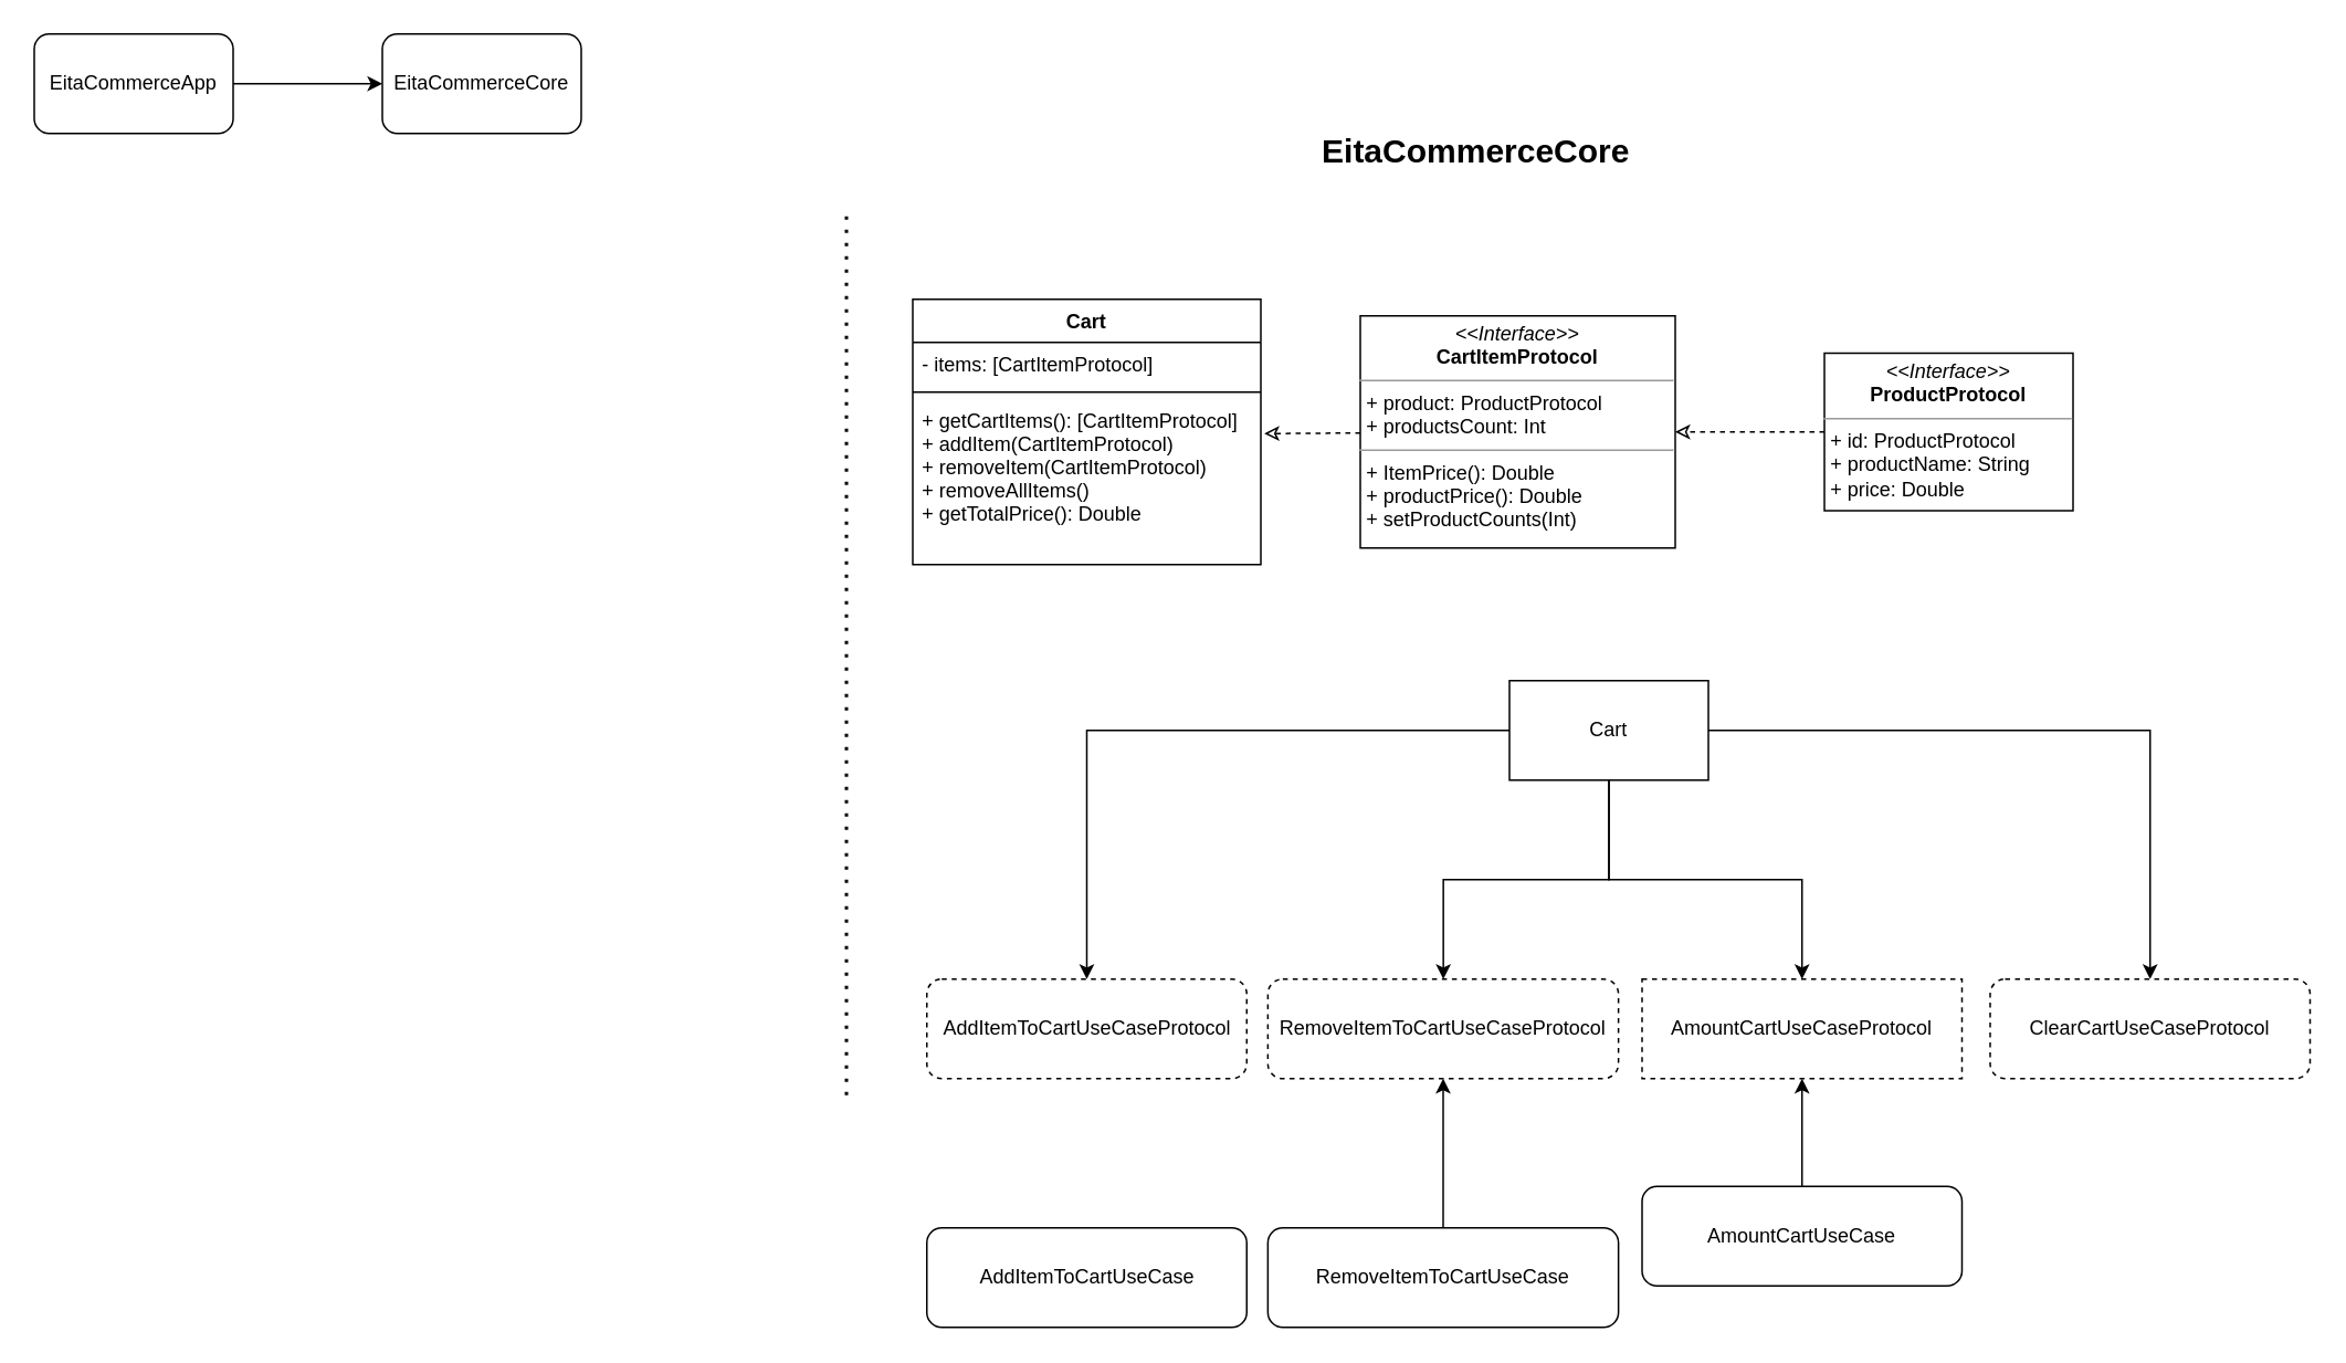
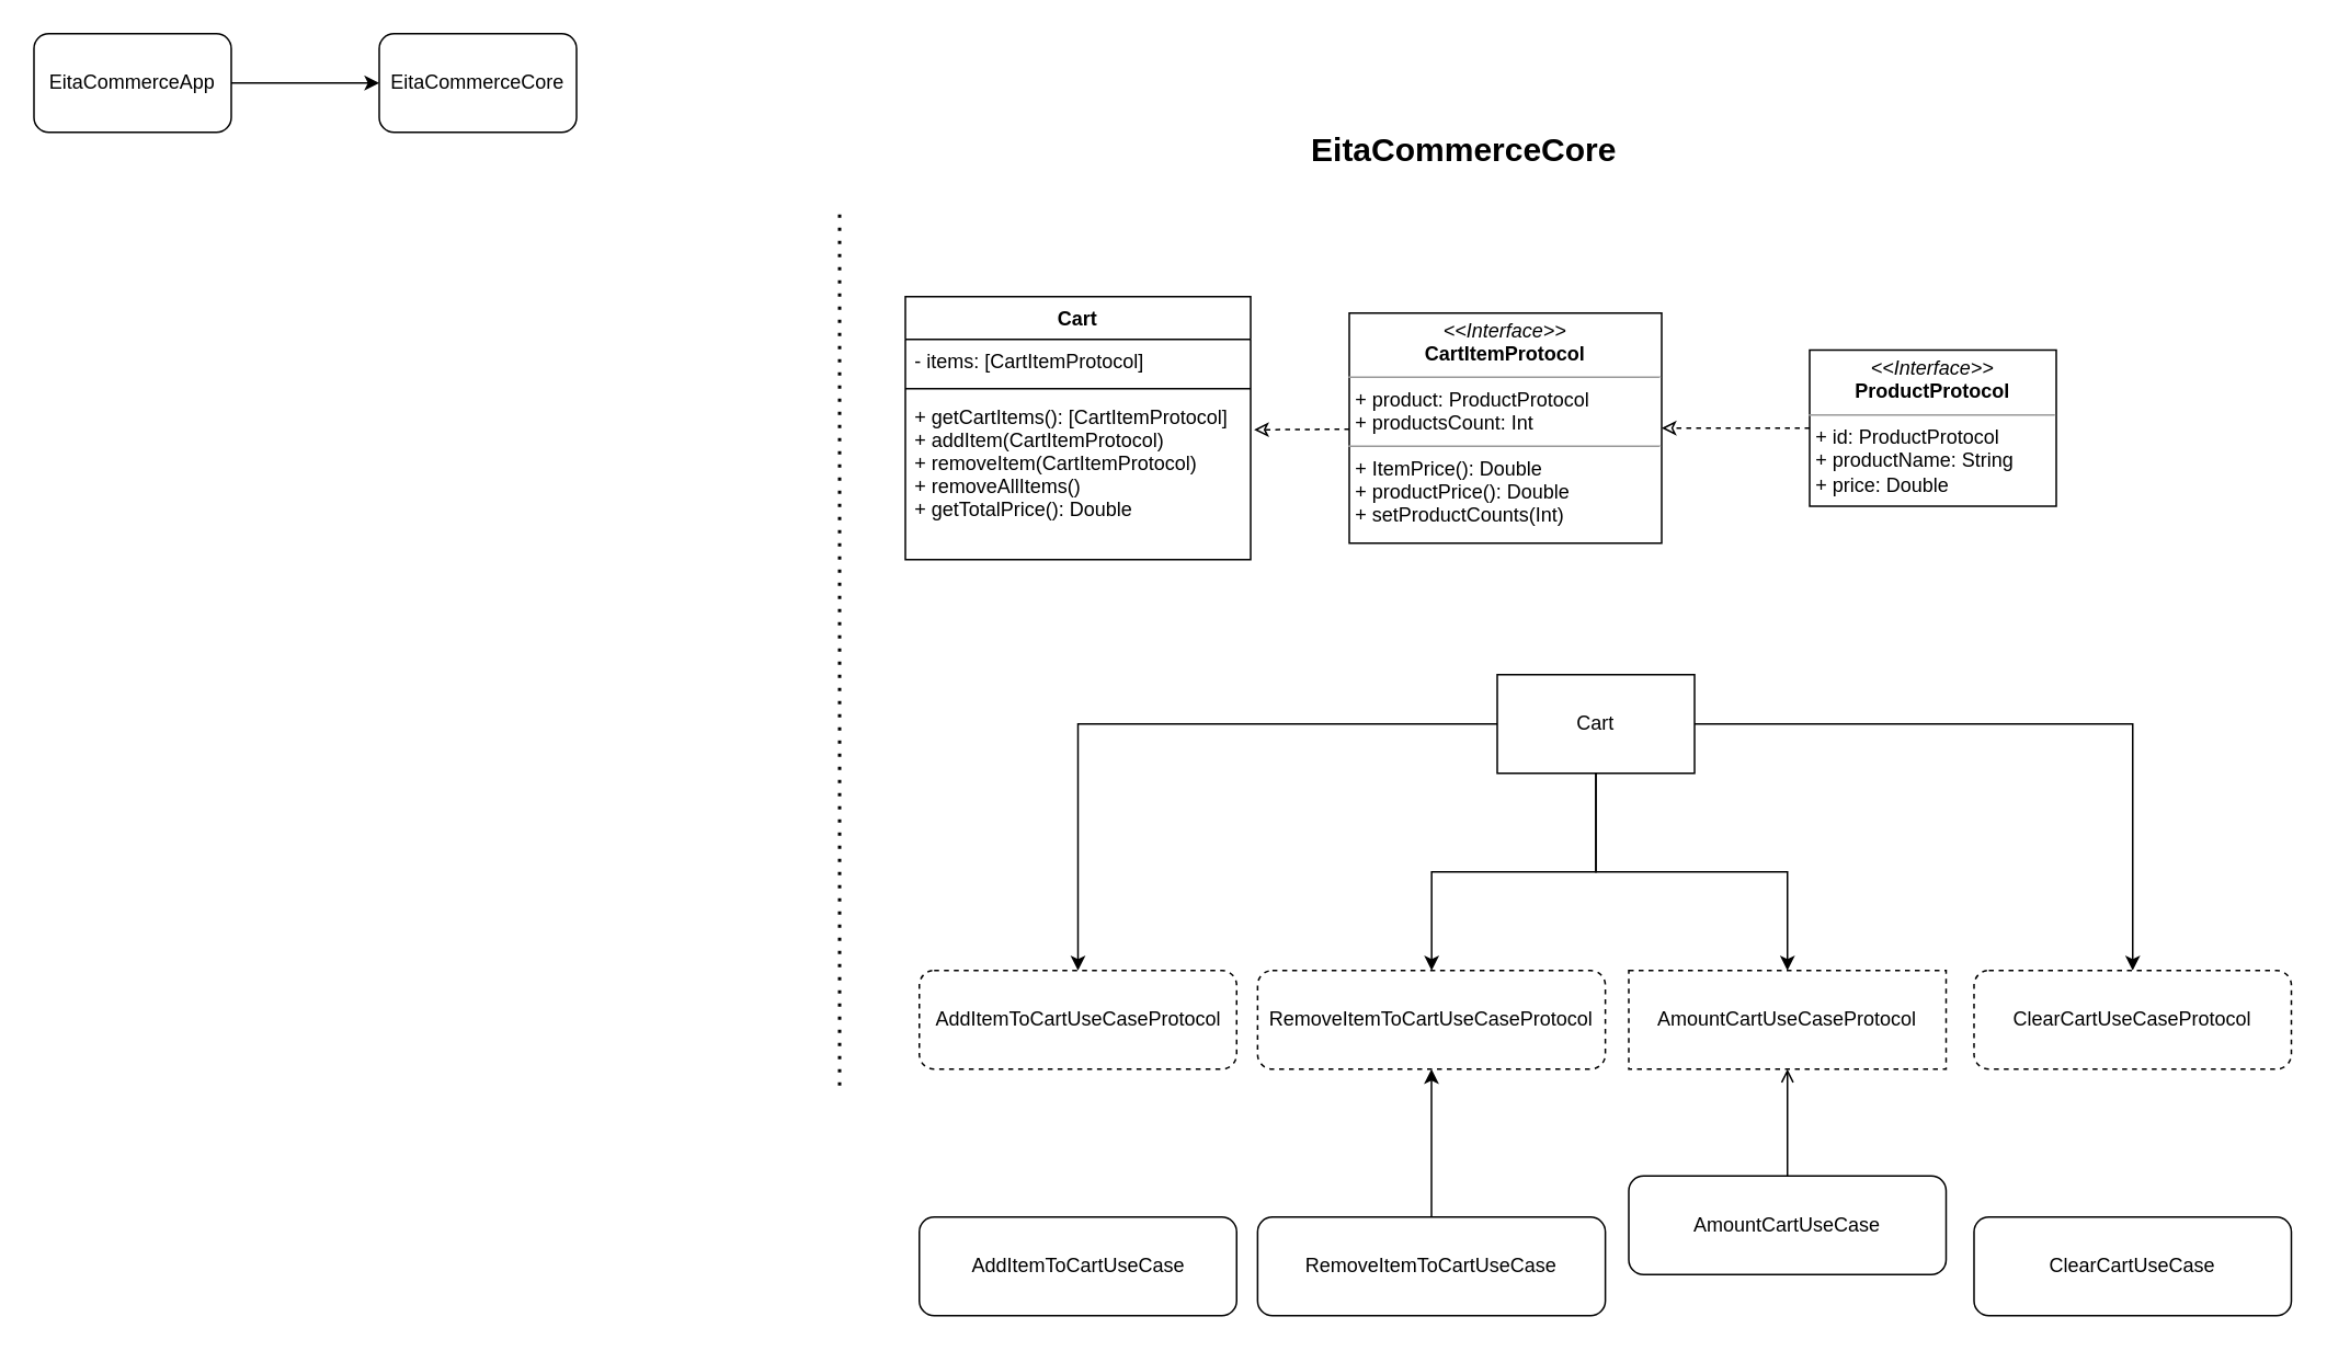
- <mxCell id="28" style="edgeStyle=orthogonalEdgeStyle;rounded=0;orthogonalLoop=1;jettySize=auto;html=1;entryX=0.5;entryY=1;entryDx=0;entryDy=0;" edge="1" parent="1" source="29" target="23"><mxGeometry relative="1" as="geometry" /></mxCell>
+ <mxCell id="28" style="edgeStyle=orthogonalEdgeStyle;rounded=0;orthogonalLoop=1;jettySize=auto;html=1;entryX=0.5;entryY=1;entryDx=0;entryDy=0;endArrow=open;" edge="1" parent="1" source="29" target="23"><mxGeometry relative="1" as="geometry" /></mxCell>
+ <mxCell id="27" value="ClearCartUseCase" style="rounded=1;whiteSpace=wrap;html=1;" vertex="1" parent="1"><mxGeometry x="1200" y="740" width="193" height="60" as="geometry" /></mxCell>
